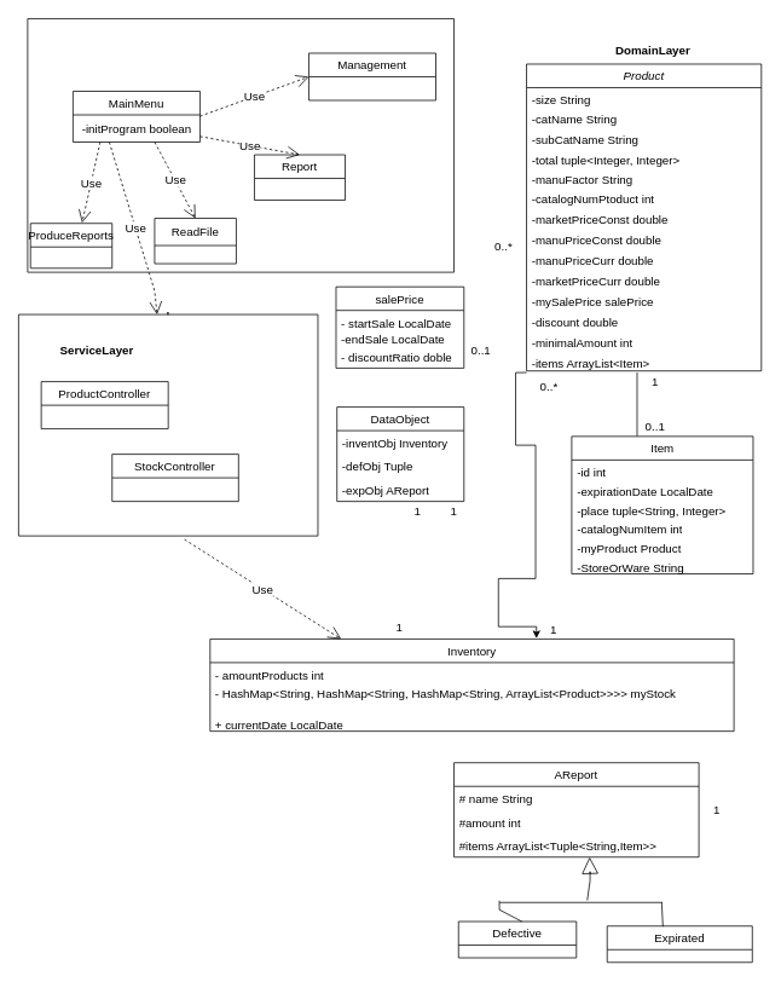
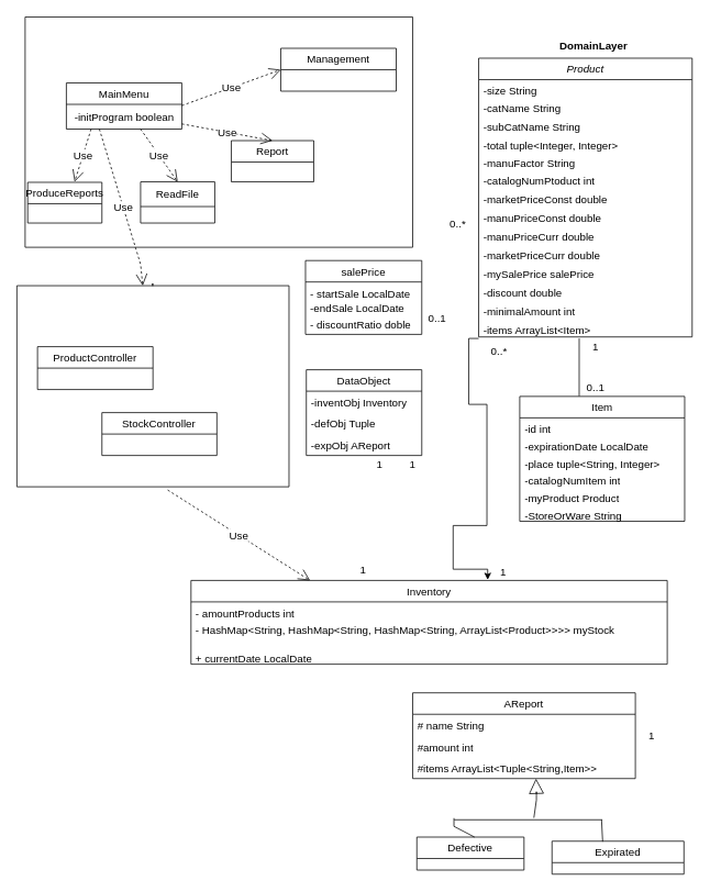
- <mxCell id="52" value="ReadFile" style="swimlane;fontStyle=0;childLayout=stackLayout;horizontal=1;startSize=30;fillColor=none;horizontalStack=0;resizeParent=1;resizeParentMax=0;resizeLast=0;collapsible=1;marginBottom=0;whiteSpace=wrap;html=1;container=0;fontSize=13;fontFamily=Helvetica;" parent="1" vertex="1"><mxGeometry x="170" y="240" width="90" height="50" as="geometry" /></mxCell>
+ <mxCell id="52" value="ReadFile" style="swimlane;fontStyle=0;childLayout=stackLayout;horizontal=1;startSize=30;fillColor=none;horizontalStack=0;resizeParent=1;resizeParentMax=0;resizeLast=0;collapsible=1;marginBottom=0;whiteSpace=wrap;html=1;container=0;fontSize=13;fontFamily=Helvetica;" parent="1" vertex="1"><mxGeometry x="170" y="220" width="90" height="50" as="geometry" /></mxCell>
- <mxCell id="51" value="ProduceReports" style="swimlane;fontStyle=0;childLayout=stackLayout;horizontal=1;startSize=26;fillColor=none;horizontalStack=0;resizeParent=1;resizeParentMax=0;resizeLast=0;collapsible=1;marginBottom=0;whiteSpace=wrap;html=1;container=0;fontSize=13;fontFamily=Helvetica;" parent="1" vertex="1"><mxGeometry x="33.12" y="245.585" width="90" height="49.419" as="geometry" /></mxCell>
+ <mxCell id="51" value="ProduceReports" style="swimlane;fontStyle=0;childLayout=stackLayout;horizontal=1;startSize=26;fillColor=none;horizontalStack=0;resizeParent=1;resizeParentMax=0;resizeLast=0;collapsible=1;marginBottom=0;whiteSpace=wrap;html=1;container=0;fontSize=13;fontFamily=Helvetica;" parent="1" vertex="1"><mxGeometry x="33.12" y="220.585" width="90" height="49.419" as="geometry" /></mxCell>
- <mxCell id="5" value="&lt;h1 style=&quot;font-size: 13px;&quot;&gt;ServiceLayer&lt;/h1&gt;" style="text;html=1;align=center;verticalAlign=middle;resizable=0;points=[];autosize=1;strokeColor=none;fillColor=none;fontSize=13;fontFamily=Helvetica;" parent="1" vertex="1"><mxGeometry x="56.33" y="360" width="100" height="50" as="geometry" /></mxCell>
